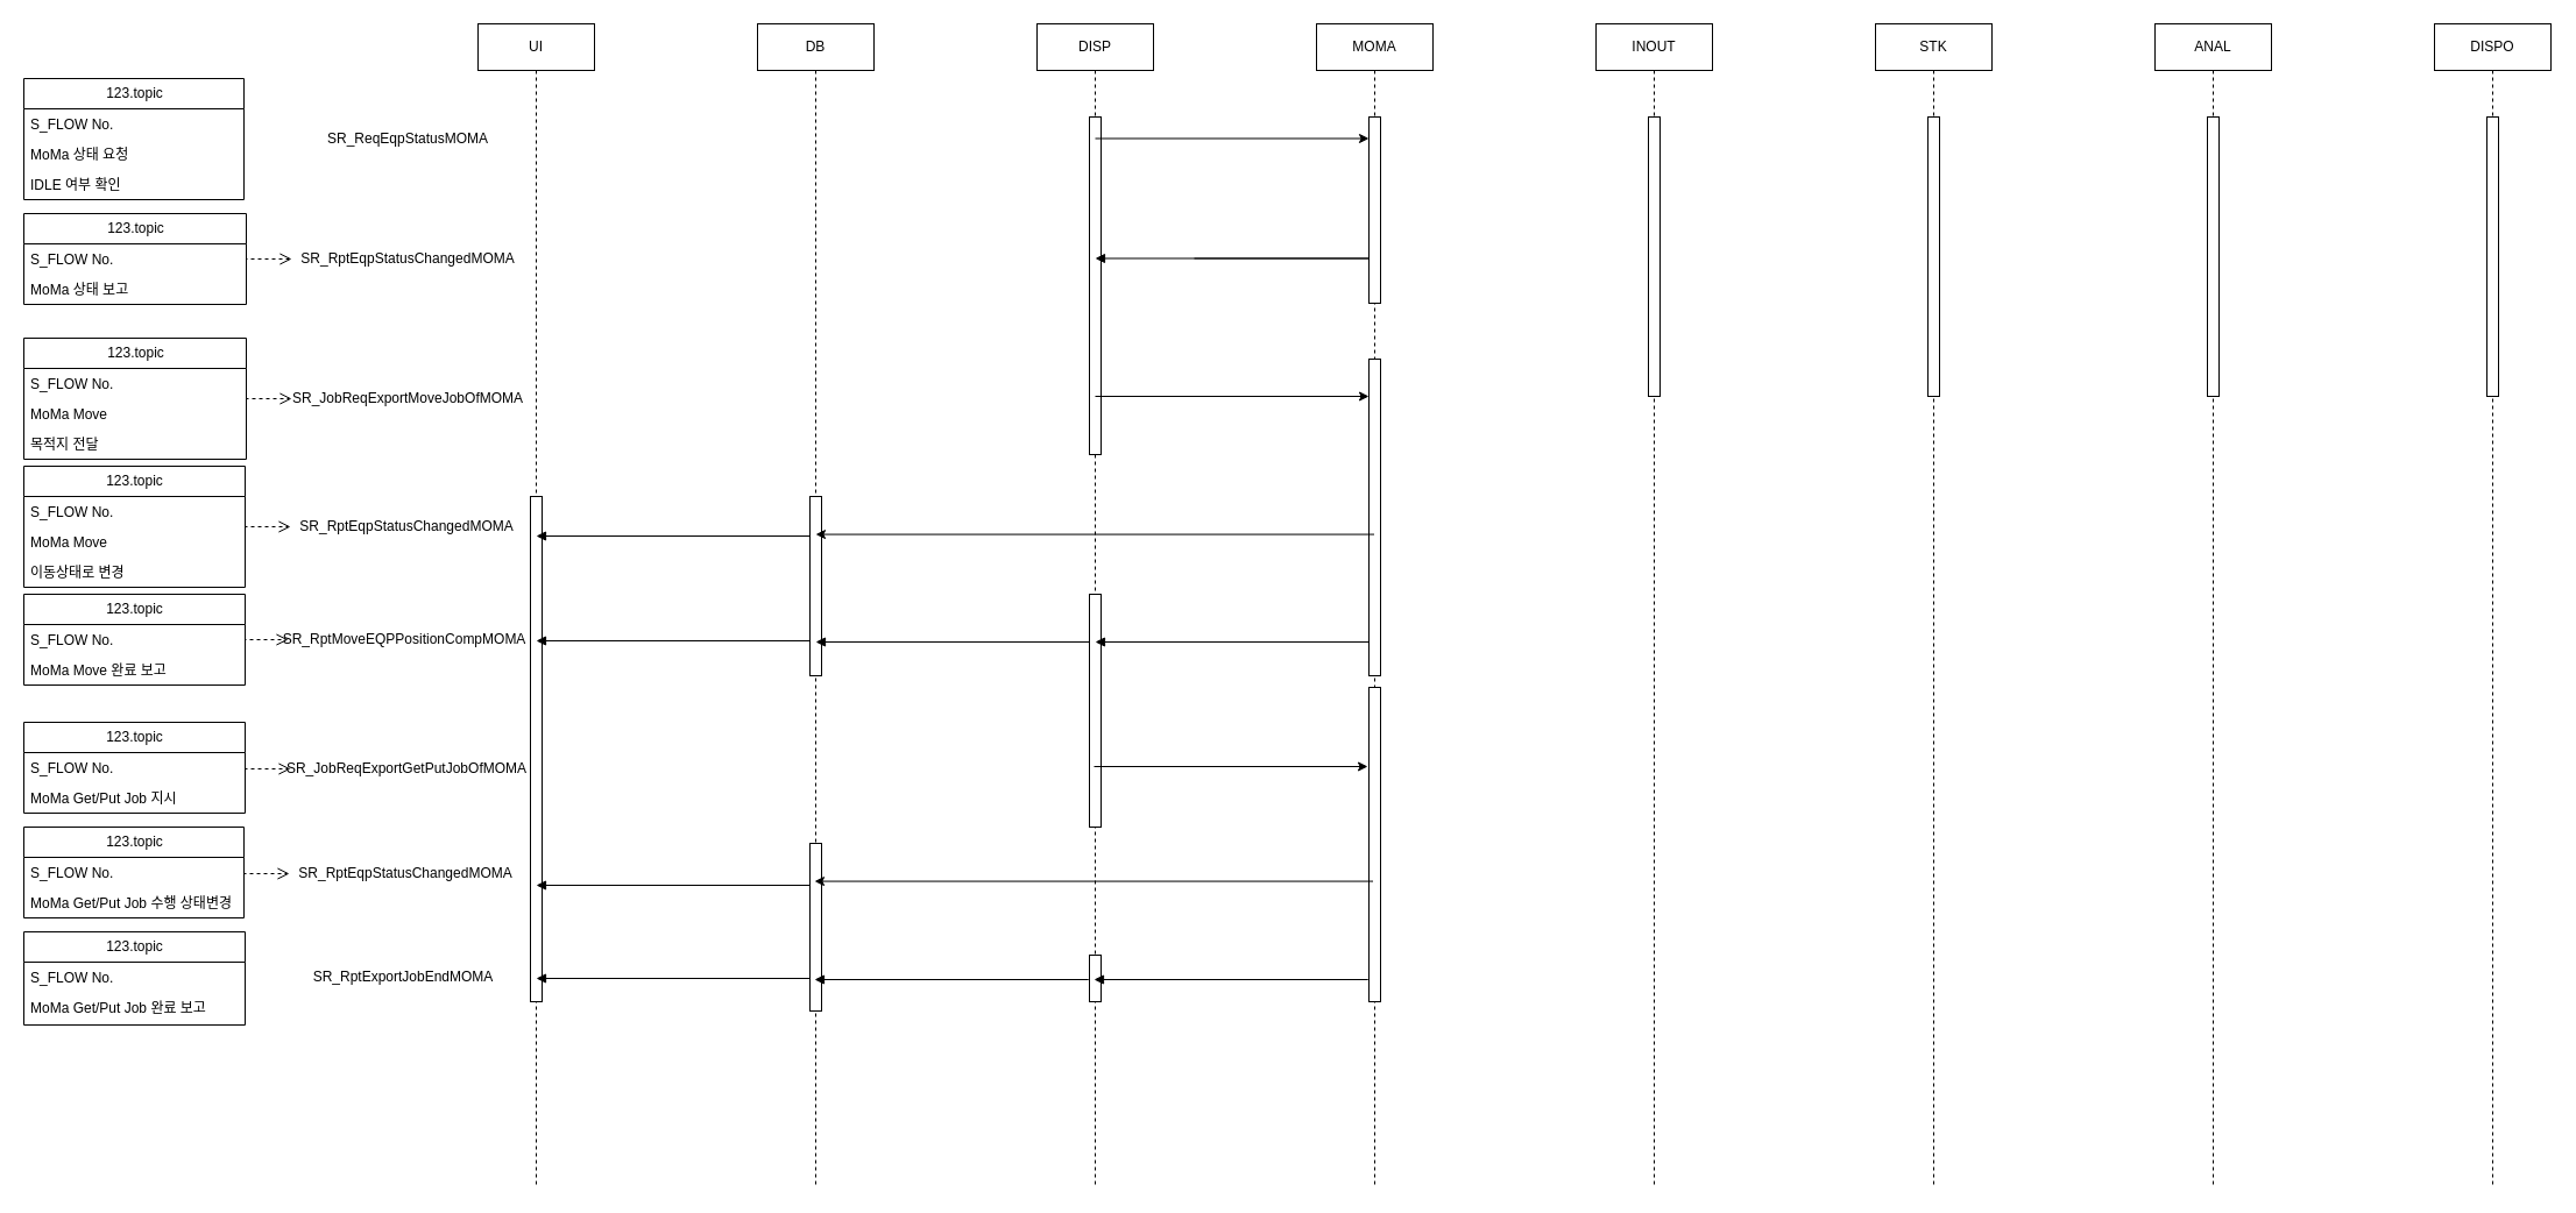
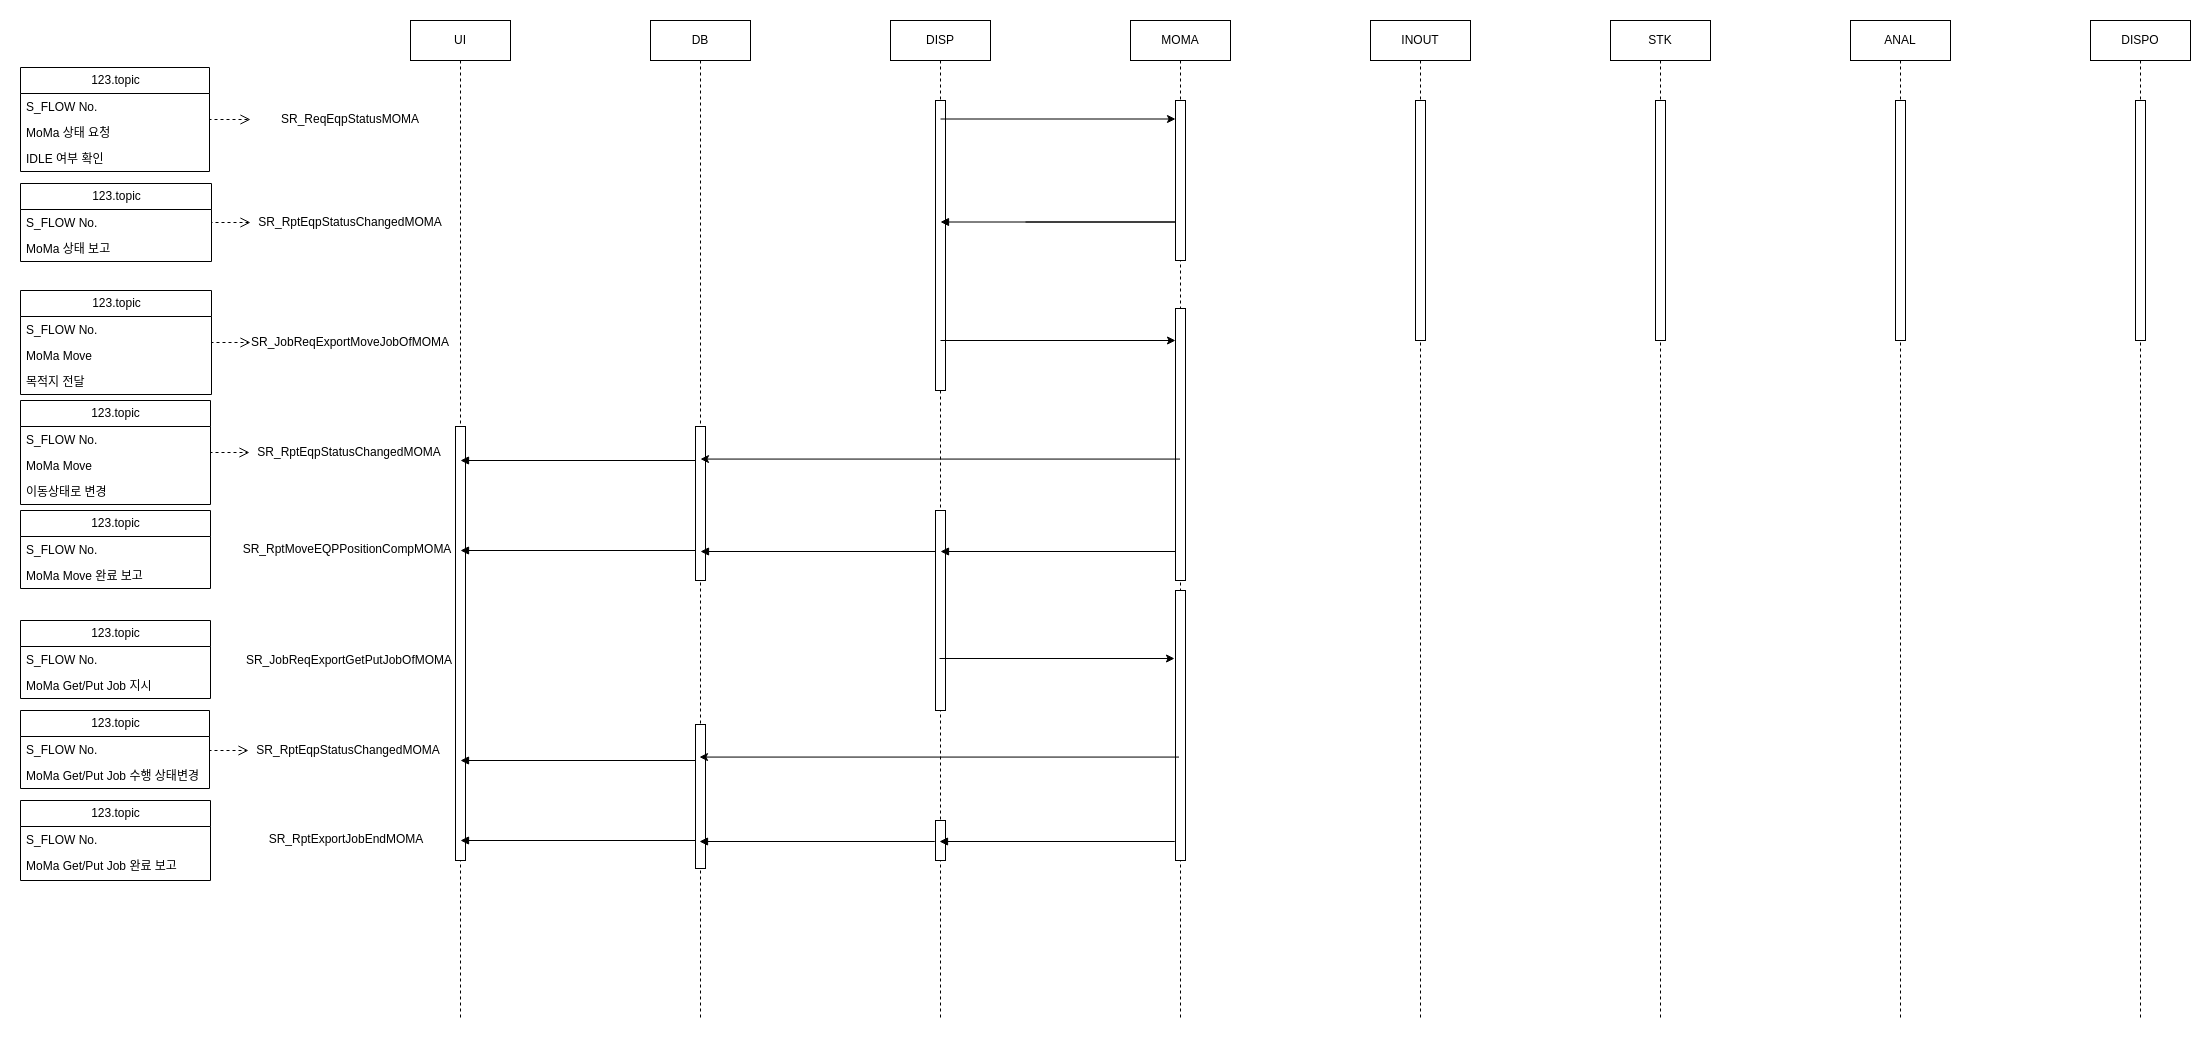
+ <mxCell id="7" value="" style="html=1;verticalAlign=bottom;endArrow=open;dashed=1;endSize=8;edgeStyle=elbowEdgeStyle;elbow=vertical;curved=0;rounded=0;exitX=1;exitY=0.5;exitDx=0;exitDy=0;entryX=0;entryY=0.5;entryDx=0;entryDy=0;" parent="1" source="26" target="8" edge="1"><mxGeometry relative="1" as="geometry"><mxPoint x="217" y="119" as="targetPoint" /><Array as="points"><mxPoint x="287" y="119" /></Array><mxPoint x="442" y="430" as="sourcePoint" /></mxGeometry></mxCell>
- <mxCell id="42" value="" style="html=1;verticalAlign=bottom;endArrow=open;dashed=1;endSize=8;edgeStyle=elbowEdgeStyle;elbow=vertical;curved=0;rounded=0;exitX=1;exitY=0.5;exitDx=0;exitDy=0;entryX=0;entryY=0.5;entryDx=0;entryDy=0;" edge="1" source="46" target="43" parent="1"><mxGeometry relative="1" as="geometry"><mxPoint x="651" y="860" as="targetPoint" /><Array as="points"><mxPoint x="331" y="549" /></Array><mxPoint x="486" y="860" as="sourcePoint" /></mxGeometry></mxCell>
- <mxCell id="57" value="" style="html=1;verticalAlign=bottom;endArrow=open;dashed=1;endSize=8;edgeStyle=elbowEdgeStyle;elbow=vertical;curved=0;rounded=0;exitX=1;exitY=0.5;exitDx=0;exitDy=0;entryX=0;entryY=0.5;entryDx=0;entryDy=0;" edge="1" source="61" target="58" parent="1"><mxGeometry relative="1" as="geometry"><mxPoint x="218" y="660" as="targetPoint" /><Array as="points"><mxPoint x="288" y="660" /></Array><mxPoint x="443" y="971" as="sourcePoint" /></mxGeometry></mxCell>
